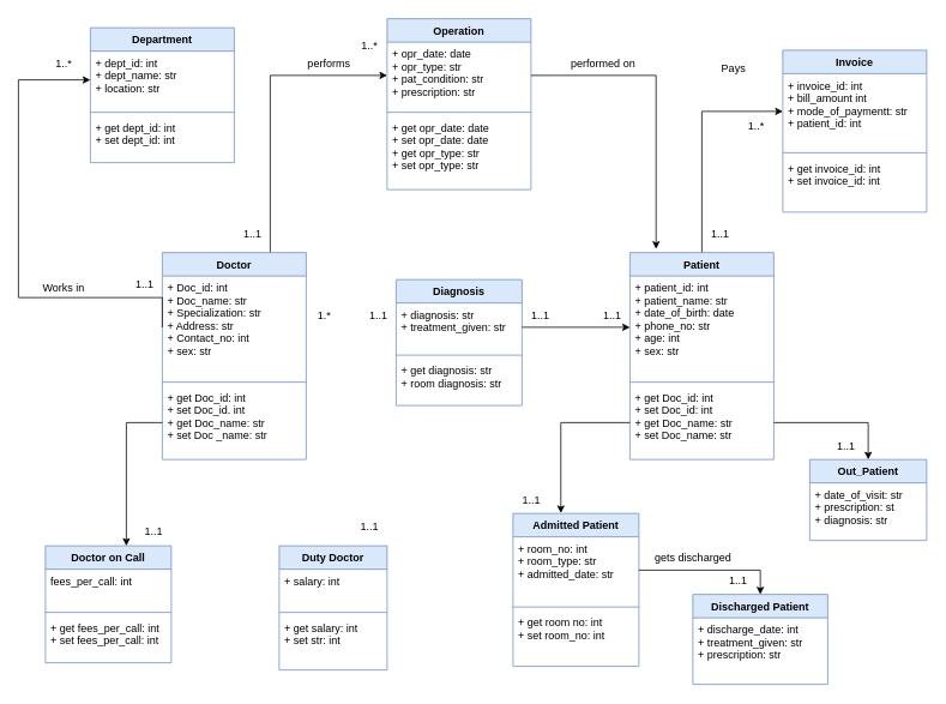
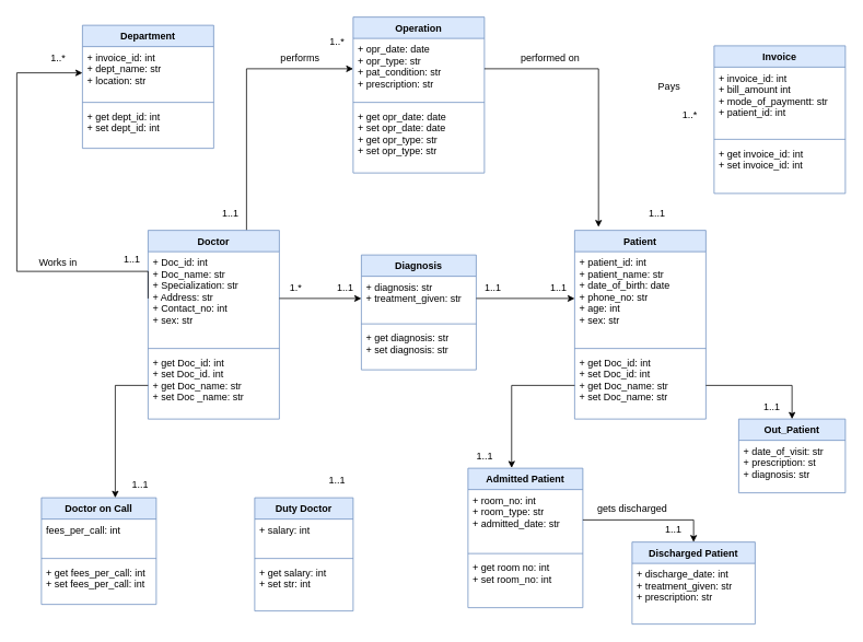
- <mxCell id="13" value="+ dept_id: int &#10;+ dept_name: str&#10;+ location: str" style="text;strokeColor=none;fillColor=none;align=left;verticalAlign=top;spacingLeft=4;spacingRight=4;overflow=hidden;rotatable=0;points=[[0,0.5],[1,0.5]];portConstraint=eastwest;shadow=0;" parent="12" vertex="1"><mxGeometry y="26" width="160" height="64" as="geometry" /></mxCell>
+ <mxCell id="13" value="+ invoice_id: int &#10;+ dept_name: str&#10;+ location: str" style="text;strokeColor=none;fillColor=none;align=left;verticalAlign=top;spacingLeft=4;spacingRight=4;overflow=hidden;rotatable=0;points=[[0,0.5],[1,0.5]];portConstraint=eastwest;shadow=0;" parent="12" vertex="1"><mxGeometry y="26" width="160" height="64" as="geometry" /></mxCell>
- <mxCell id="50" value="Pays" style="text;html=1;align=center;verticalAlign=middle;resizable=0;points=[];autosize=1;strokeColor=none;fillColor=none;" parent="1" vertex="1"><mxGeometry x="790" y="60" width="50" height="30" as="geometry" /></mxCell>
+ <mxCell id="50" value="Pays" style="text;html=1;align=center;verticalAlign=middle;resizable=0;points=[];autosize=1;strokeColor=none;fillColor=none;" parent="1" vertex="1"><mxGeometry x="790" y="90" width="50" height="30" as="geometry" /></mxCell>
- <mxCell id="7" style="edgeStyle=orthogonalEdgeStyle;rounded=0;orthogonalLoop=1;jettySize=auto;html=1;exitX=0.5;exitY=0;exitDx=0;exitDy=0;entryX=0;entryY=0.5;entryDx=0;entryDy=0;" parent="1" source="8" target="25" edge="1"><mxGeometry relative="1" as="geometry" /></mxCell>
+ <mxCell id="44" value="" style="edgeStyle=orthogonalEdgeStyle;rounded=0;orthogonalLoop=1;jettySize=auto;html=1;entryX=0;entryY=0.5;entryDx=0;entryDy=0;" parent="1" source="4" target="17" edge="1"><mxGeometry relative="1" as="geometry"><mxPoint x="400" y="420" as="targetPoint" /></mxGeometry></mxCell>
- <mxCell id="19" value="+ get diagnosis: str &#10;+ room diagnosis: str" style="text;strokeColor=none;fillColor=none;align=left;verticalAlign=top;spacingLeft=4;spacingRight=4;overflow=hidden;rotatable=0;points=[[0,0.5],[1,0.5]];portConstraint=eastwest;shadow=0;" parent="16" vertex="1"><mxGeometry y="88" width="140" height="52" as="geometry" /></mxCell>
+ <mxCell id="19" value="+ get diagnosis: str &#10;+ set diagnosis: str" style="text;strokeColor=none;fillColor=none;align=left;verticalAlign=top;spacingLeft=4;spacingRight=4;overflow=hidden;rotatable=0;points=[[0,0.5],[1,0.5]];portConstraint=eastwest;shadow=0;" parent="16" vertex="1"><mxGeometry y="88" width="140" height="52" as="geometry" /></mxCell>
